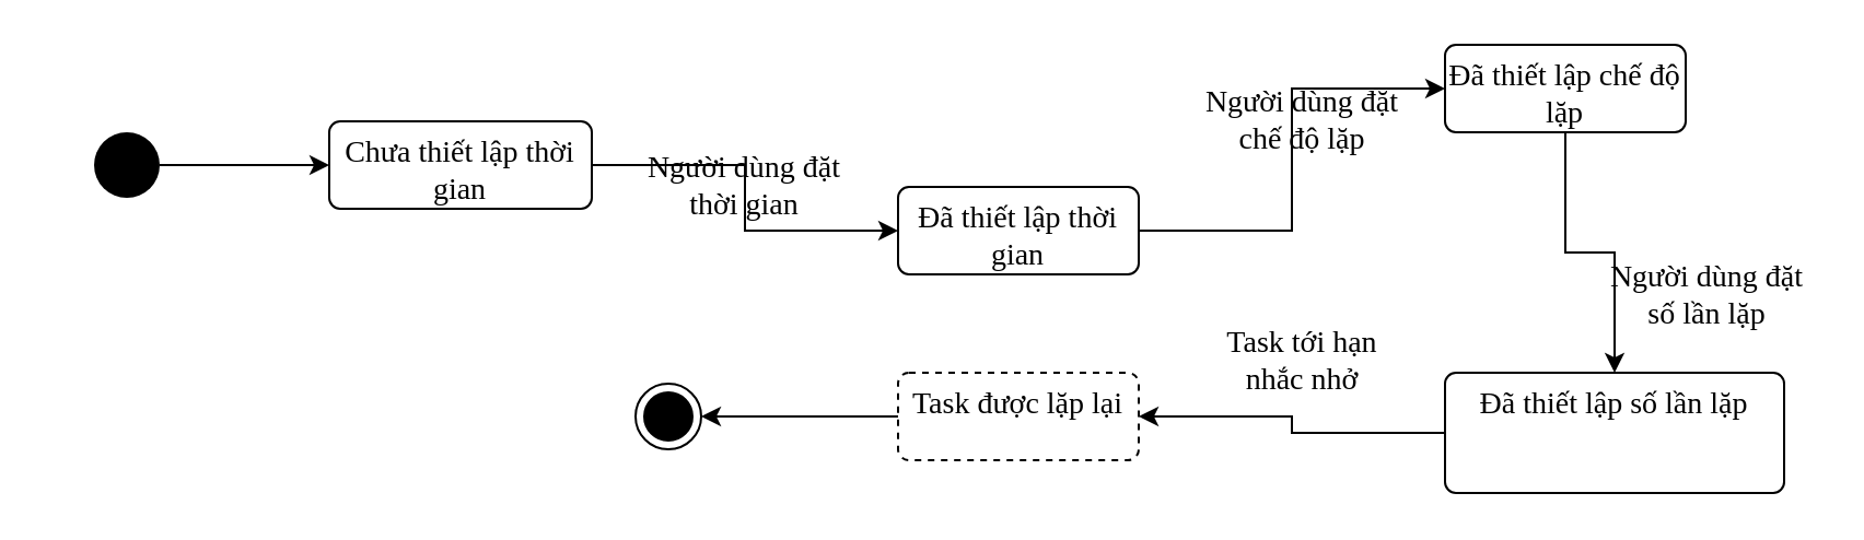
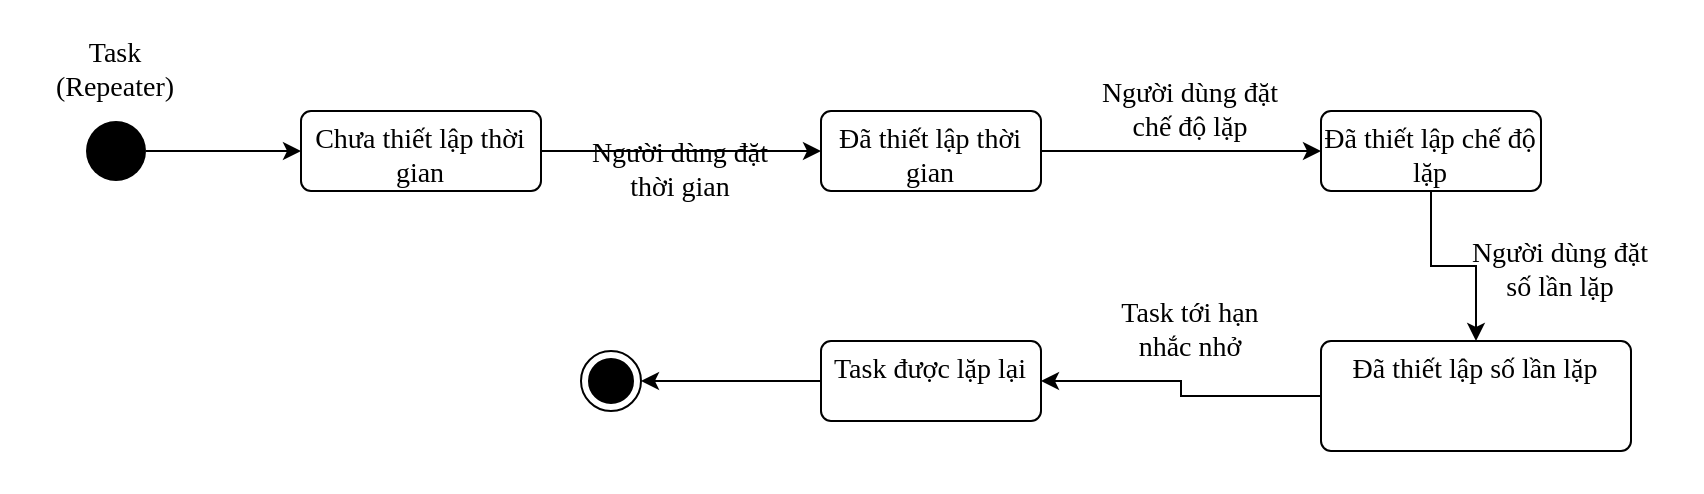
+ <mxCell id="7" value="Task (Repeater)" style="text;html=1;strokeColor=none;fillColor=none;align=center;verticalAlign=middle;whiteSpace=wrap;rounded=0;fontSize=14;fontFamily=Verdana;" vertex="1" parent="1"><mxGeometry x="20" y="20" width="75" height="30" as="geometry" /></mxCell>
- <mxCell id="12" value="Đã thiết lập chế độ lặp" style="html=1;align=center;verticalAlign=top;rounded=1;absoluteArcSize=1;arcSize=10;dashed=0;fontFamily=Verdana;fontSize=14;whiteSpace=wrap;" vertex="1" parent="1"><mxGeometry x="660" y="20" width="110" height="40" as="geometry" /></mxCell>
+ <mxCell id="12" value="Đã thiết lập chế độ lặp" style="html=1;align=center;verticalAlign=top;rounded=1;absoluteArcSize=1;arcSize=10;dashed=0;fontFamily=Verdana;fontSize=14;whiteSpace=wrap;" vertex="1" parent="1"><mxGeometry x="660" y="55" width="110" height="40" as="geometry" /></mxCell>
- <mxCell id="10" value="Đã thiết lập thời gian" style="html=1;align=center;verticalAlign=top;rounded=1;absoluteArcSize=1;arcSize=10;dashed=0;fontFamily=Verdana;fontSize=14;whiteSpace=wrap;" vertex="1" parent="1"><mxGeometry x="410" y="85" width="110" height="40" as="geometry" /></mxCell>
+ <mxCell id="10" value="Đã thiết lập thời gian" style="html=1;align=center;verticalAlign=top;rounded=1;absoluteArcSize=1;arcSize=10;dashed=0;fontFamily=Verdana;fontSize=14;whiteSpace=wrap;" vertex="1" parent="1"><mxGeometry x="410" y="55" width="110" height="40" as="geometry" /></mxCell>
- <mxCell id="18" value="Task được lặp lại" style="html=1;align=center;verticalAlign=top;rounded=1;absoluteArcSize=1;arcSize=10;dashed=1;fontFamily=Verdana;fontSize=14;whiteSpace=wrap;" vertex="1" parent="1"><mxGeometry x="410" y="170" width="110" height="40" as="geometry" /></mxCell>
+ <mxCell id="18" value="Task được lặp lại" style="html=1;align=center;verticalAlign=top;rounded=1;absoluteArcSize=1;arcSize=10;dashed=0;fontFamily=Verdana;fontSize=14;whiteSpace=wrap;" vertex="1" parent="1"><mxGeometry x="410" y="170" width="110" height="40" as="geometry" /></mxCell>
